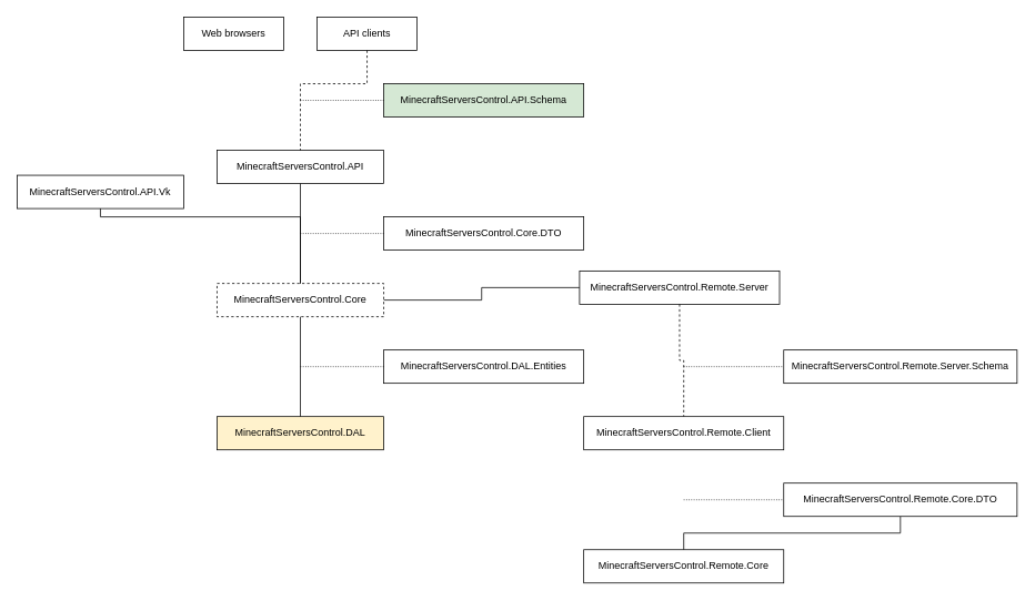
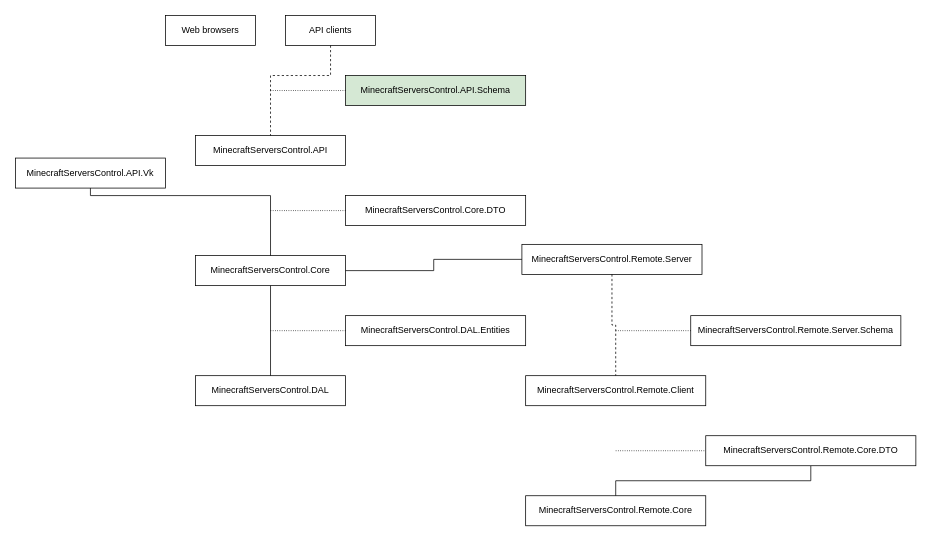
- <mxCell id="9" value="" style="endArrow=none;html=1;rounded=0;edgeStyle=orthogonalEdgeStyle;endFill=0;" edge="1" parent="1" source="8" target="2"><mxGeometry width="50" height="50" relative="1" as="geometry"><mxPoint x="580" y="330" as="sourcePoint" /><mxPoint x="630" y="280" as="targetPoint" /></mxGeometry></mxCell>
- <mxCell id="8" value="MinecraftServersControl.Core" style="rounded=0;whiteSpace=wrap;html=1;dashed=1;" vertex="1" parent="1"><mxGeometry x="260" y="340" width="200" height="40" as="geometry" /></mxCell>
+ <mxCell id="8" value="MinecraftServersControl.Core" style="rounded=0;whiteSpace=wrap;html=1;" vertex="1" parent="1"><mxGeometry x="260" y="340" width="200" height="40" as="geometry" /></mxCell>
- <mxCell id="21" value="MinecraftServersControl.Remote.Server.Schema" style="rounded=0;whiteSpace=wrap;html=1;" vertex="1" parent="1"><mxGeometry x="940" y="420" width="280" height="40" as="geometry" /></mxCell>
+ <mxCell id="21" value="MinecraftServersControl.Remote.Server.Schema" style="rounded=0;whiteSpace=wrap;html=1;" vertex="1" parent="1"><mxGeometry x="920" y="420" width="280" height="40" as="geometry" /></mxCell>
- <mxCell id="12" value="MinecraftServersControl.DAL" style="rounded=0;whiteSpace=wrap;html=1;fillColor=#fff2cc;" vertex="1" parent="1"><mxGeometry x="260" y="500" width="200" height="40" as="geometry" /></mxCell>
+ <mxCell id="12" value="MinecraftServersControl.DAL" style="rounded=0;whiteSpace=wrap;html=1;" vertex="1" parent="1"><mxGeometry x="260" y="500" width="200" height="40" as="geometry" /></mxCell>
